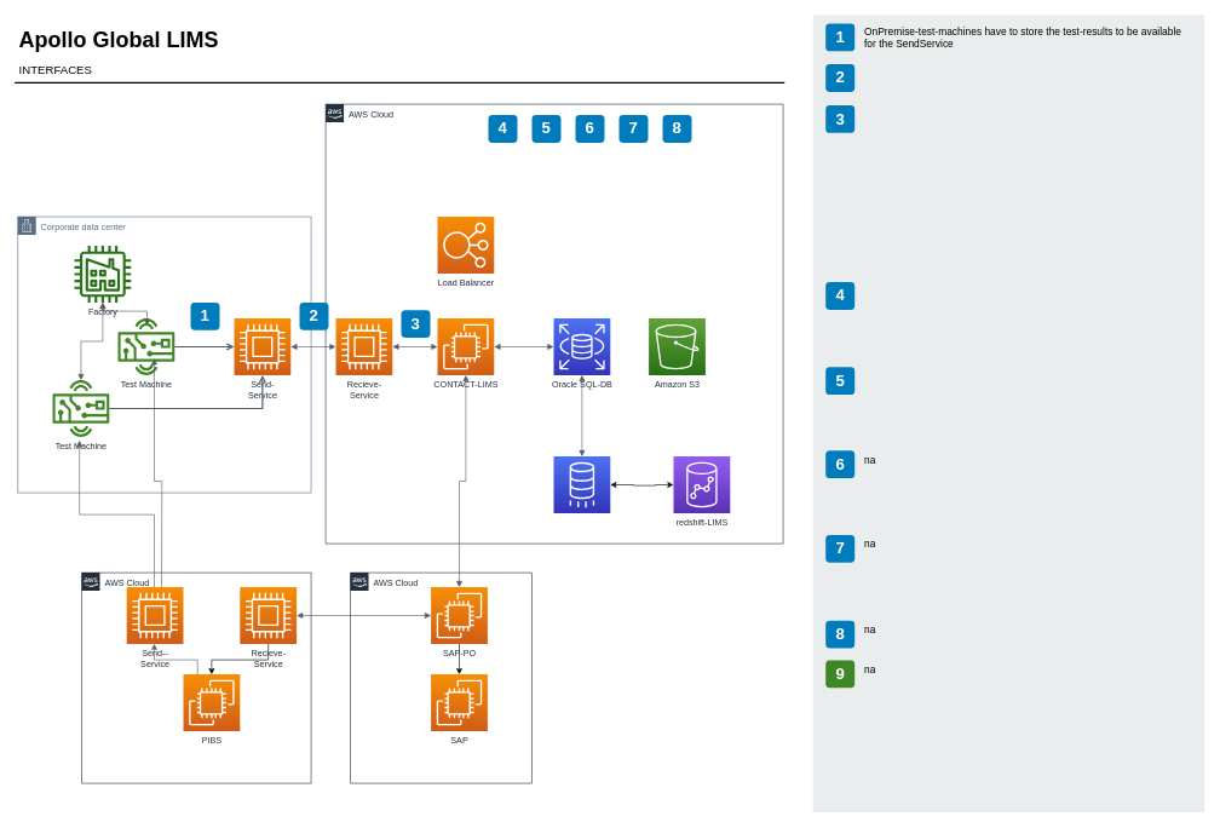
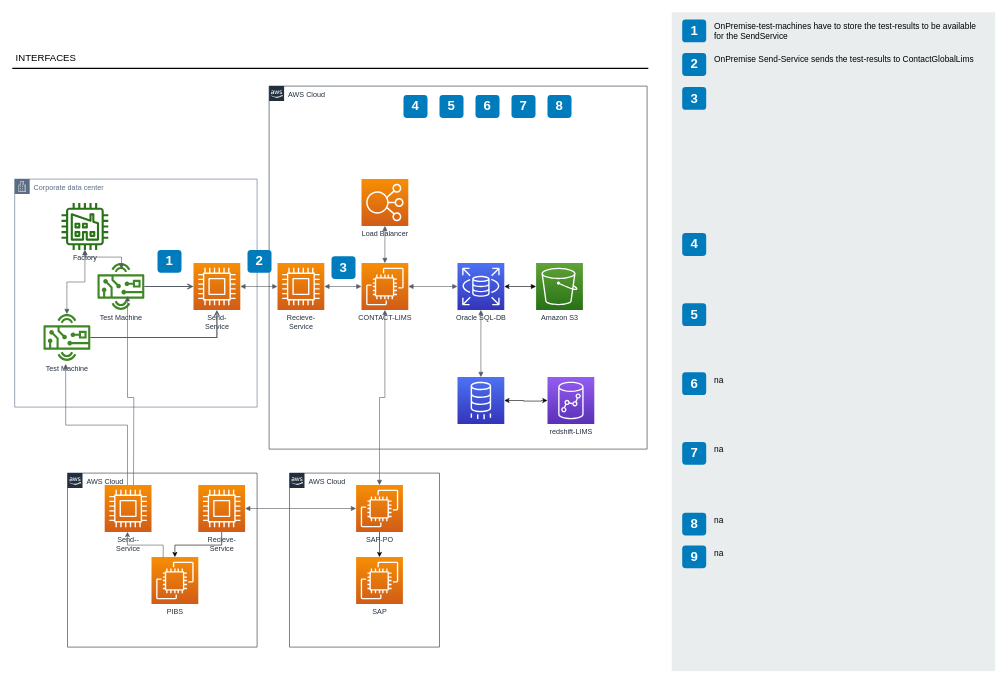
- <mxCell id="32" value="Apollo Global LIMS" style="text;html=1;resizable=0;points=[];autosize=1;align=left;verticalAlign=top;spacingTop=-4;fontSize=30;fontStyle=1" parent="1" vertex="1"><mxGeometry x="24" y="33.5" width="300" height="40" as="geometry" /></mxCell>
+ <mxCell id="66" value="OnPremise Send-Service sends the test-results to ContactGlobalLims" style="text;html=1;align=left;verticalAlign=top;spacingTop=-4;fontSize=14;labelBackgroundColor=none;whiteSpace=wrap;" vertex="1" parent="1"><mxGeometry x="1187.5" y="88" width="449" height="56.5" as="geometry" /></mxCell>
+ <mxCell id="13" value="" style="edgeStyle=orthogonalEdgeStyle;html=1;endArrow=block;elbow=vertical;startArrow=block;startFill=1;endFill=1;strokeColor=#545B64;rounded=0;exitX=0.5;exitY=0;exitDx=0;exitDy=0;exitPerimeter=0;" parent="2" source="12" target="11" edge="1"><mxGeometry width="100" relative="1" as="geometry"><mxPoint x="114" y="365" as="sourcePoint" /><mxPoint x="214" y="365" as="targetPoint" /></mxGeometry></mxCell>
+ <mxCell id="3" value="" style="edgeStyle=orthogonalEdgeStyle;rounded=0;orthogonalLoop=1;jettySize=auto;html=1;startArrow=block;startFill=1;" parent="2" source="4" target="14" edge="1"><mxGeometry relative="1" as="geometry"><mxPoint x="434" y="335" as="sourcePoint" /><Array as="points" /></mxGeometry></mxCell>
- <mxCell id="20" value="redshift-LIMS" style="sketch=0;points=[[0,0,0],[0.25,0,0],[0.5,0,0],[0.75,0,0],[1,0,0],[0,1,0],[0.25,1,0],[0.5,1,0],[0.75,1,0],[1,1,0],[0,0.25,0],[0,0.5,0],[0,0.75,0],[1,0.25,0],[1,0.5,0],[1,0.75,0]];outlineConnect=0;fontColor=#232F3E;gradientColor=#945DF2;gradientDirection=north;fillColor=#5A30B5;strokeColor=#ffffff;dashed=0;verticalLabelPosition=bottom;verticalAlign=top;align=center;html=1;fontSize=12;fontStyle=0;aspect=fixed;shape=mxgraph.aws4.resourceIcon;resIcon=mxgraph.aws4.redshift;" parent="2" vertex="1"><mxGeometry x="479" y="485" width="78" height="78" as="geometry" /></mxCell>
+ <mxCell id="20" value="redshift-LIMS" style="sketch=0;points=[[0,0,0],[0.25,0,0],[0.5,0,0],[0.75,0,0],[1,0,0],[0,1,0],[0.25,1,0],[0.5,1,0],[0.75,1,0],[1,1,0],[0,0.25,0],[0,0.5,0],[0,0.75,0],[1,0.25,0],[1,0.5,0],[1,0.75,0]];outlineConnect=0;fontColor=#232F3E;gradientColor=#945DF2;gradientDirection=north;fillColor=#5A30B5;strokeColor=#ffffff;dashed=0;verticalLabelPosition=bottom;verticalAlign=top;align=center;html=1;fontSize=12;fontStyle=0;aspect=fixed;shape=mxgraph.aws4.resourceIcon;resIcon=mxgraph.aws4.redshift;" parent="2" vertex="1"><mxGeometry x="464" y="485" width="78" height="78" as="geometry" /></mxCell>
- <mxCell id="48" value="9" style="rounded=1;whiteSpace=wrap;html=1;fillColor=#3f8624;strokeColor=none;fontColor=#FFFFFF;fontStyle=1;fontSize=22;labelBackgroundColor=none;" parent="1" vertex="1"><mxGeometry x="1136.5" y="908.5" width="40" height="38" as="geometry" /></mxCell>
+ <mxCell id="48" value="9" style="rounded=1;whiteSpace=wrap;html=1;fillColor=#007CBD;strokeColor=none;fontColor=#FFFFFF;fontStyle=1;fontSize=22;labelBackgroundColor=none;" parent="1" vertex="1"><mxGeometry x="1136.5" y="908.5" width="40" height="38" as="geometry" /></mxCell>
